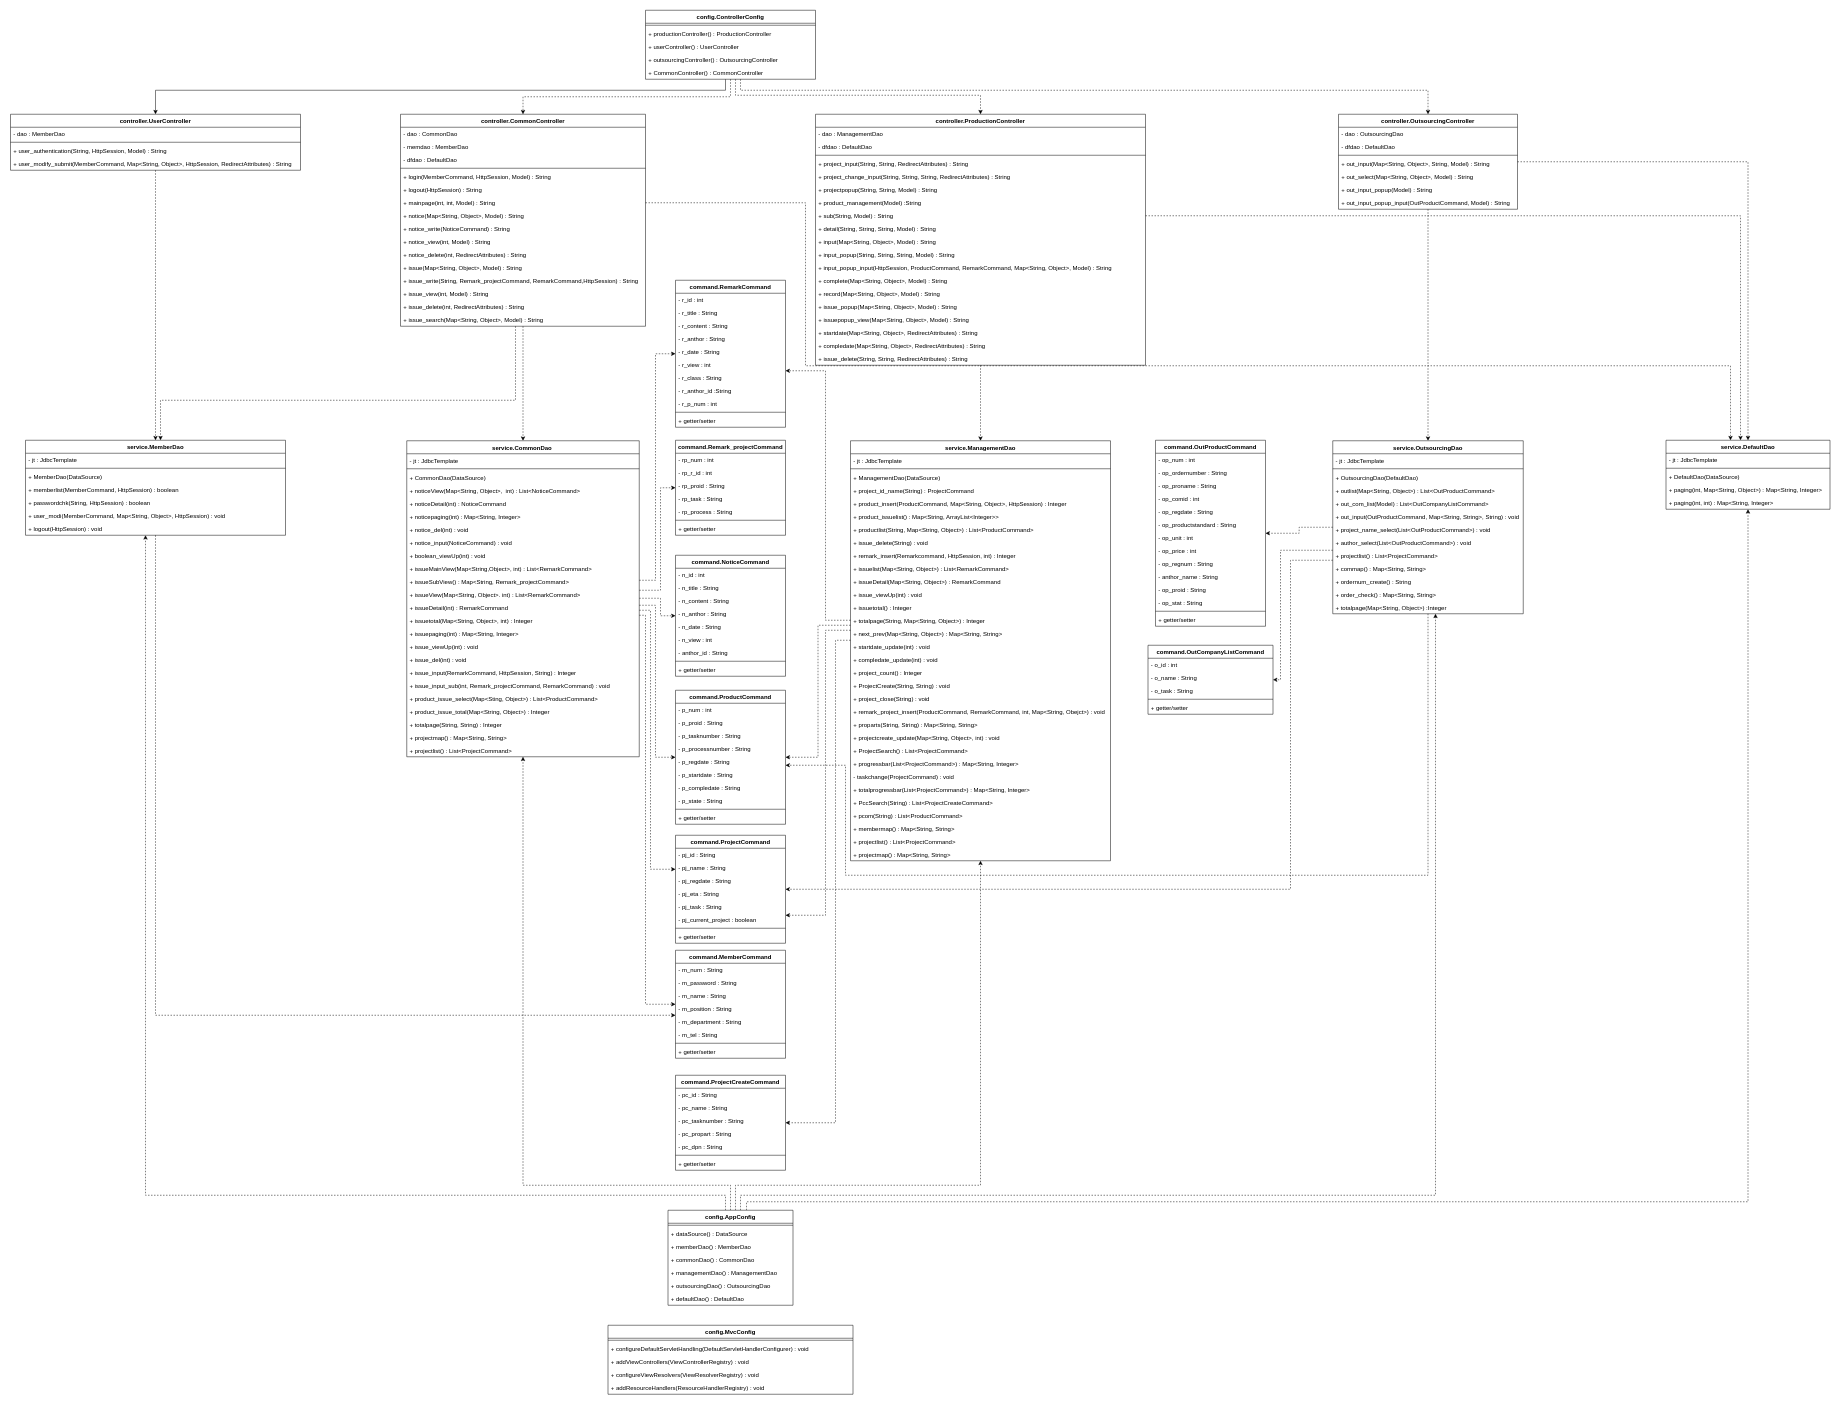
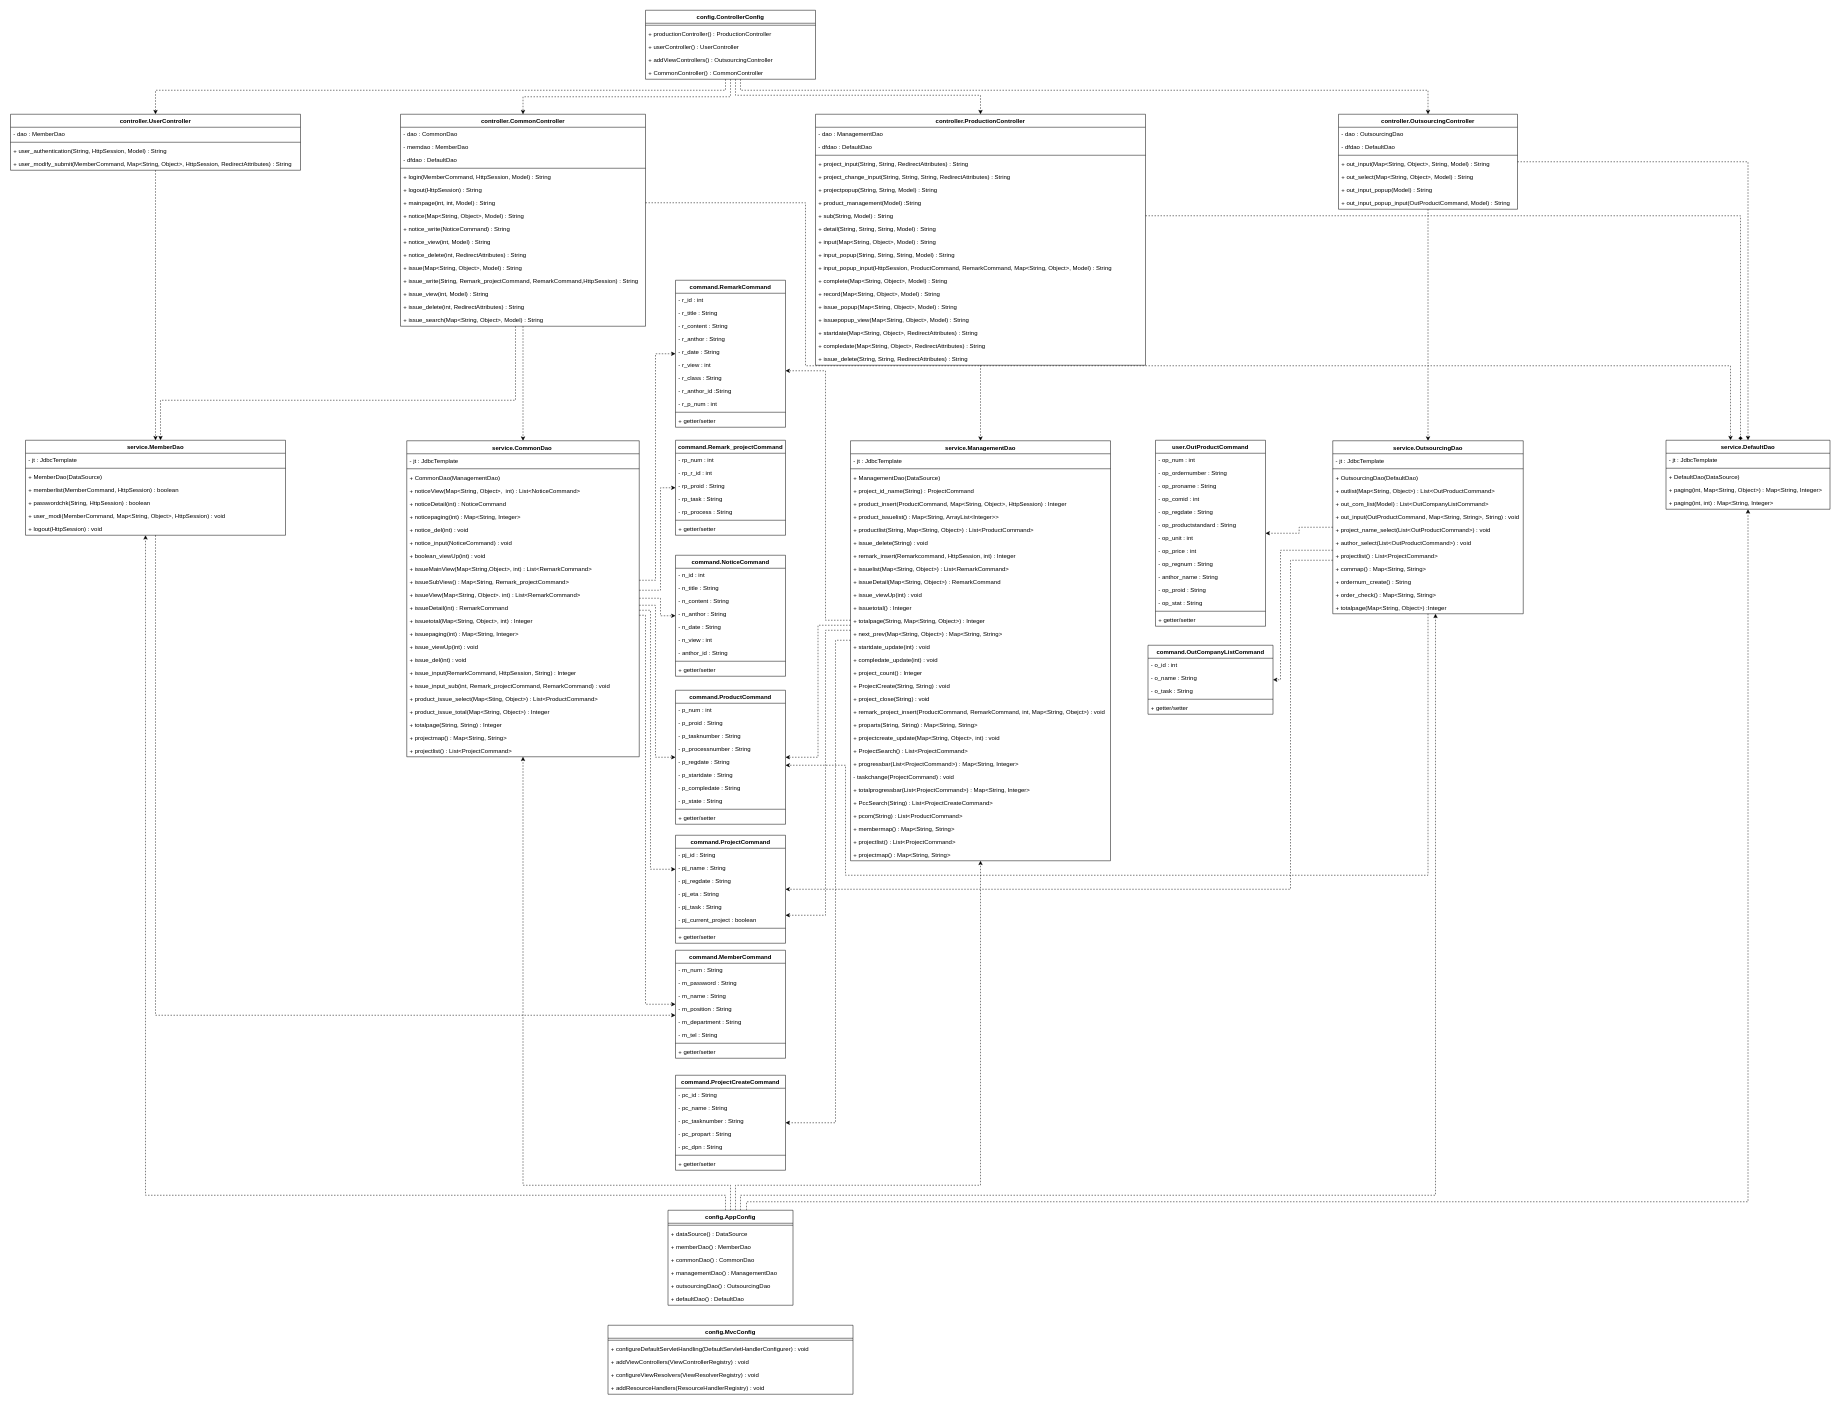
- <mxCell id="96" value="+ outsourcingController() : OutsourcingController" style="text;strokeColor=none;fillColor=none;align=left;verticalAlign=top;spacingLeft=4;spacingRight=4;overflow=hidden;rotatable=0;points=[[0,0.5],[1,0.5]];portConstraint=eastwest;" parent="92" vertex="1"><mxGeometry y="86" width="340" height="26" as="geometry" /></mxCell>
+ <mxCell id="96" value="+ addViewControllers() : OutsourcingController" style="text;strokeColor=none;fillColor=none;align=left;verticalAlign=top;spacingLeft=4;spacingRight=4;overflow=hidden;rotatable=0;points=[[0,0.5],[1,0.5]];portConstraint=eastwest;" parent="92" vertex="1"><mxGeometry y="86" width="340" height="26" as="geometry" /></mxCell>
- <mxCell id="90" style="edgeStyle=orthogonalEdgeStyle;rounded=0;orthogonalLoop=1;jettySize=auto;html=1;dashed=0;" parent="1" source="92" target="149" edge="1"><mxGeometry relative="1" as="geometry"><Array as="points"><mxPoint x="1450" y="180" /><mxPoint x="310" y="180" /></Array></mxGeometry></mxCell>
+ <mxCell id="90" style="edgeStyle=orthogonalEdgeStyle;rounded=0;orthogonalLoop=1;jettySize=auto;html=1;dashed=1;" parent="1" source="92" target="149" edge="1"><mxGeometry relative="1" as="geometry"><Array as="points"><mxPoint x="1450" y="180" /><mxPoint x="310" y="180" /></Array></mxGeometry></mxCell>
- <mxCell id="276" style="edgeStyle=orthogonalEdgeStyle;rounded=0;orthogonalLoop=1;jettySize=auto;html=1;dashed=1;" parent="1" source="128" target="270" edge="1"><mxGeometry relative="1" as="geometry"><Array as="points"><mxPoint x="3480" y="431" /></Array></mxGeometry></mxCell>
+ <mxCell id="276" style="edgeStyle=orthogonalEdgeStyle;rounded=0;orthogonalLoop=1;jettySize=auto;html=1;dashed=1;endArrow=diamond;" parent="1" source="128" target="270" edge="1"><mxGeometry relative="1" as="geometry"><Array as="points"><mxPoint x="3480" y="431" /></Array></mxGeometry></mxCell>
- <mxCell id="255" value="command.OutProductCommand" style="swimlane;fontStyle=1;align=center;verticalAlign=top;childLayout=stackLayout;horizontal=1;startSize=26;horizontalStack=0;resizeParent=1;resizeParentMax=0;resizeLast=0;collapsible=1;marginBottom=0;" parent="1" vertex="1"><mxGeometry x="2310" y="880" width="220" height="372" as="geometry" /></mxCell>
+ <mxCell id="255" value="user.OutProductCommand" style="swimlane;fontStyle=1;align=center;verticalAlign=top;childLayout=stackLayout;horizontal=1;startSize=26;horizontalStack=0;resizeParent=1;resizeParentMax=0;resizeLast=0;collapsible=1;marginBottom=0;" parent="1" vertex="1"><mxGeometry x="2310" y="880" width="220" height="372" as="geometry" /></mxCell>
- <mxCell id="163" value="+ CommonDao(DataSource)" style="text;strokeColor=none;fillColor=none;align=left;verticalAlign=top;spacingLeft=4;spacingRight=4;overflow=hidden;rotatable=0;points=[[0,0.5],[1,0.5]];portConstraint=eastwest;" parent="160" vertex="1"><mxGeometry y="60" width="465" height="26" as="geometry" /></mxCell>
+ <mxCell id="163" value="+ CommonDao(ManagementDao)" style="text;strokeColor=none;fillColor=none;align=left;verticalAlign=top;spacingLeft=4;spacingRight=4;overflow=hidden;rotatable=0;points=[[0,0.5],[1,0.5]];portConstraint=eastwest;" parent="160" vertex="1"><mxGeometry y="60" width="465" height="26" as="geometry" /></mxCell>
